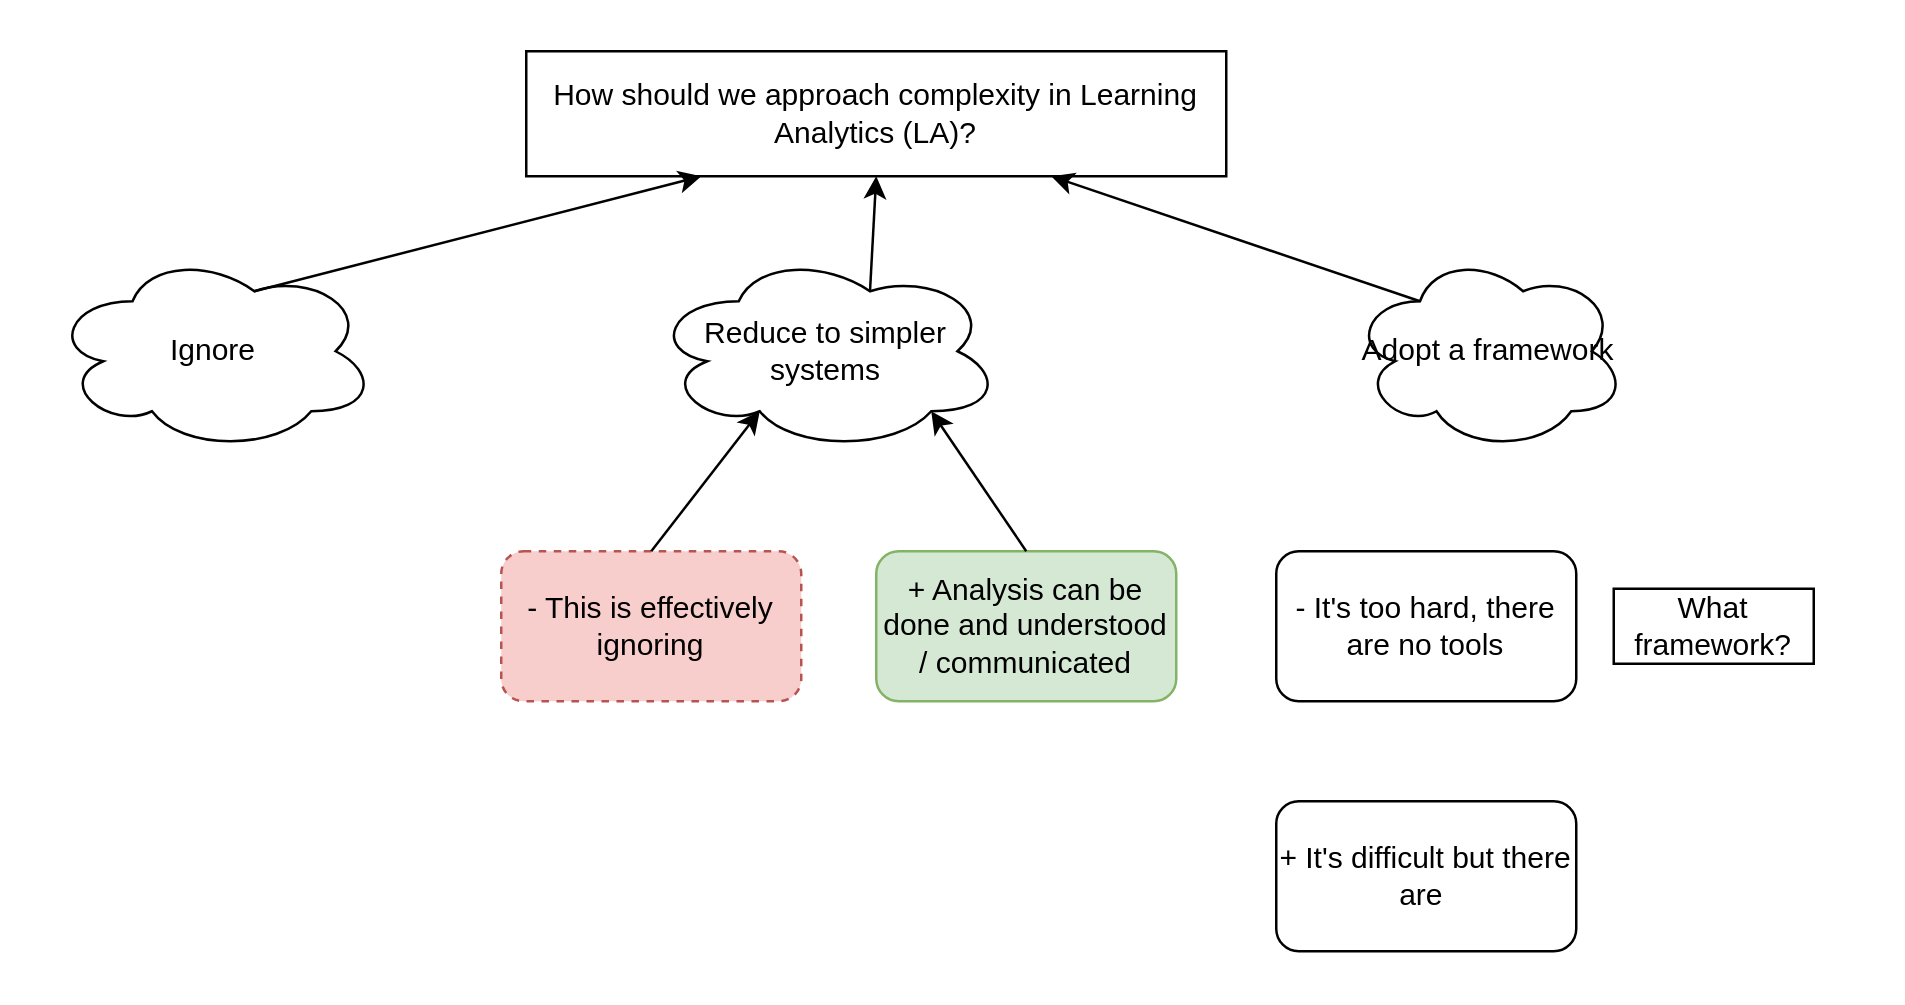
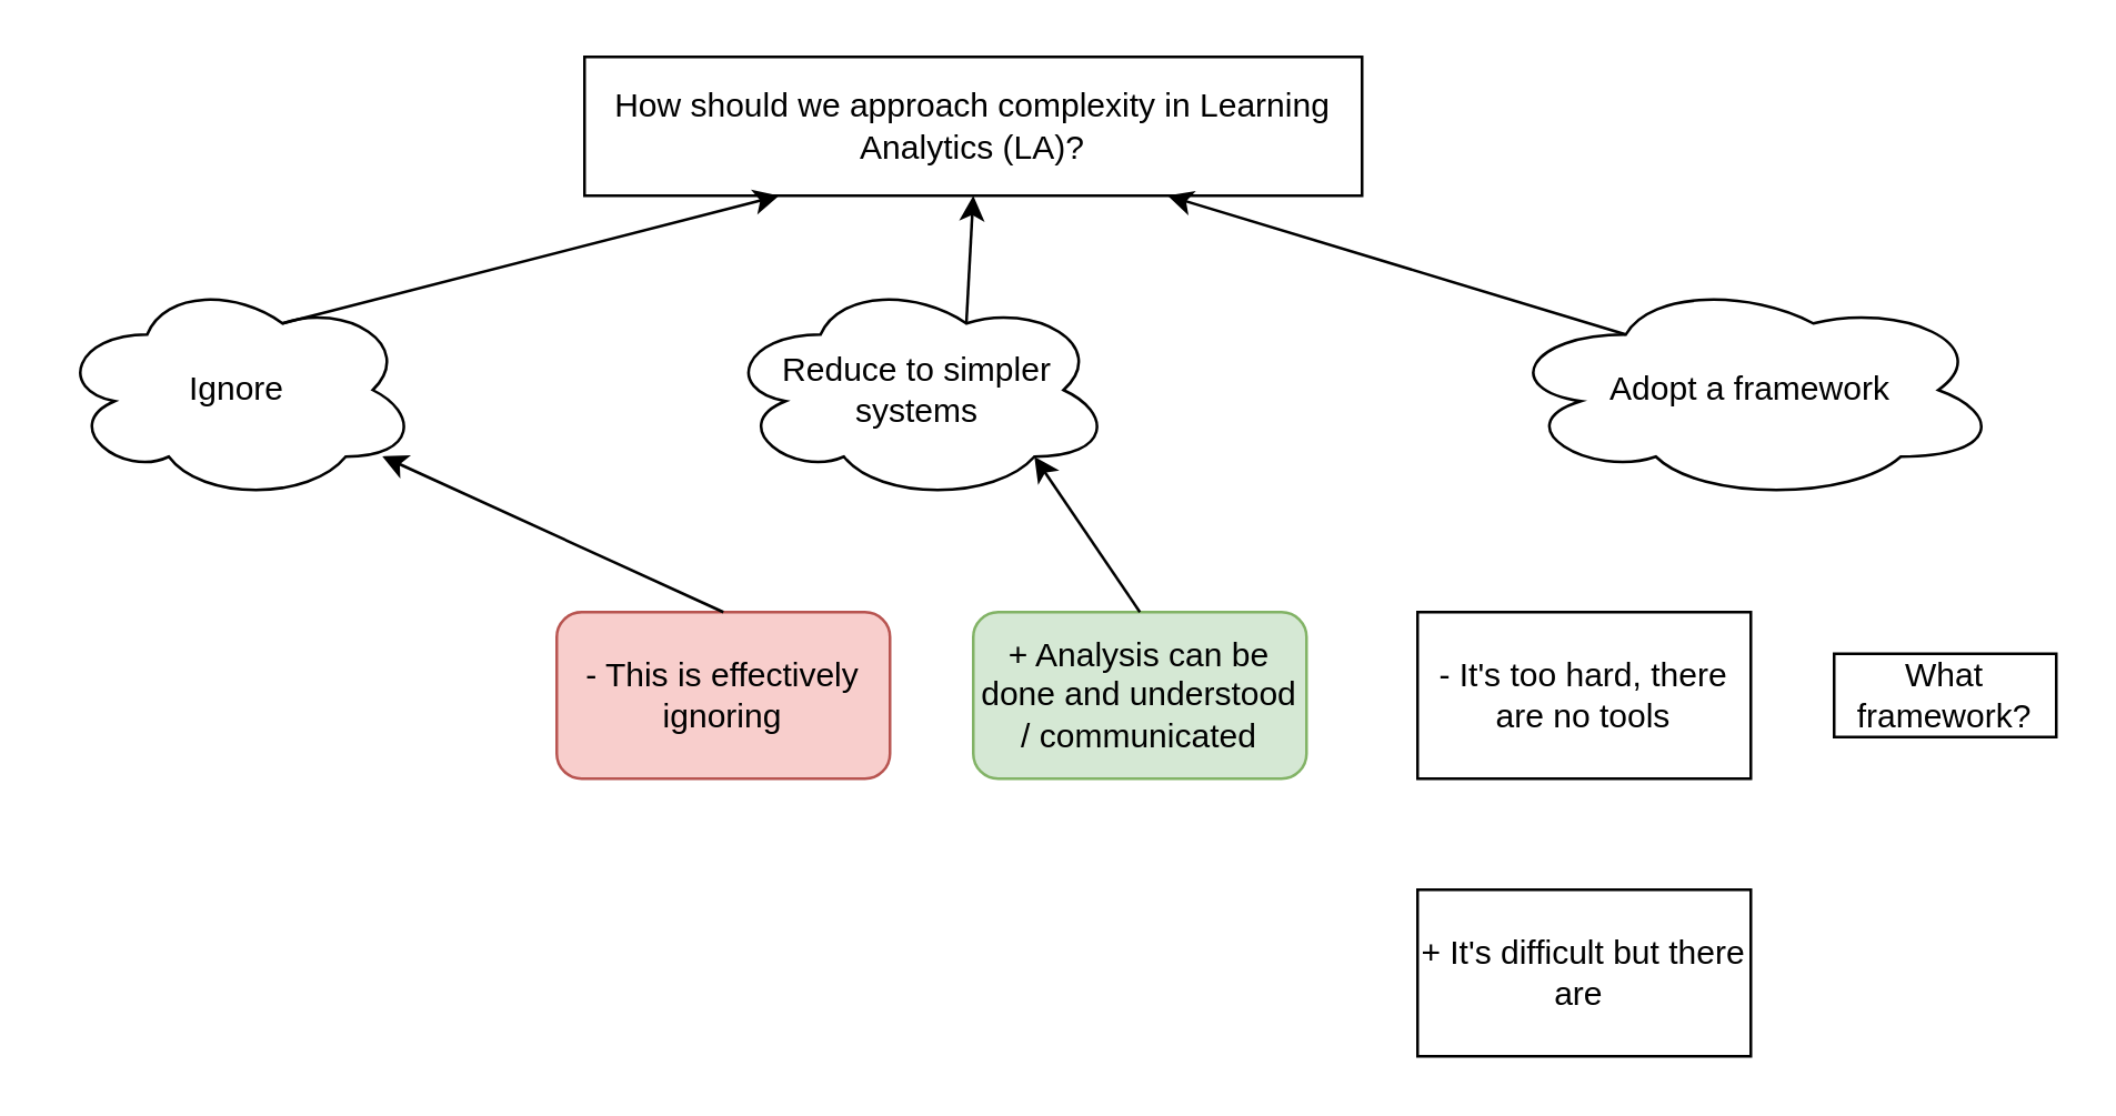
- <mxCell id="4" value="Adopt a framework" style="ellipse;shape=cloud;whiteSpace=wrap;html=1;" vertex="1" parent="1"><mxGeometry x="540" y="100" width="110" height="80" as="geometry" /></mxCell>
+ <mxCell id="4" value="Adopt a framework" style="ellipse;shape=cloud;whiteSpace=wrap;html=1;" vertex="1" parent="1"><mxGeometry x="540" y="100" width="180" height="80" as="geometry" /></mxCell>
- <mxCell id="11" value="" style="endArrow=classic;html=1;exitX=0.5;exitY=0;exitDx=0;exitDy=0;entryX=0.31;entryY=0.8;entryDx=0;entryDy=0;entryPerimeter=0;" edge="1" parent="1" source="9" target="5"><mxGeometry width="50" height="50" relative="1" as="geometry"><mxPoint x="340" y="300" as="sourcePoint" /><mxPoint x="230" y="180" as="targetPoint" /></mxGeometry></mxCell>
+ <mxCell id="11" value="" style="endArrow=classic;html=1;exitX=0.5;exitY=0;exitDx=0;exitDy=0;" edge="1" parent="1" source="9" target="3"><mxGeometry width="50" height="50" relative="1" as="geometry"><mxPoint x="340" y="300" as="sourcePoint" /><mxPoint x="230" y="180" as="targetPoint" /></mxGeometry></mxCell>
- <mxCell id="9" value="- This is effectively ignoring" style="rounded=1;whiteSpace=wrap;html=1;fillColor=#f8cecc;strokeColor=#b85450;dashed=1;" vertex="1" parent="1"><mxGeometry x="200" y="220" width="120" height="60" as="geometry" /></mxCell>
+ <mxCell id="9" value="- This is effectively ignoring" style="rounded=1;whiteSpace=wrap;html=1;fillColor=#f8cecc;strokeColor=#b85450;" vertex="1" parent="1"><mxGeometry x="200" y="220" width="120" height="60" as="geometry" /></mxCell>
- <mxCell id="13" value="- It's too hard, there are no tools" style="rounded=1;whiteSpace=wrap;html=1;" vertex="1" parent="1"><mxGeometry x="510" y="220" width="120" height="60" as="geometry" /></mxCell>
+ <mxCell id="13" value="- It's too hard, there are no tools" style="whiteSpace=wrap;html=1;rounded=0;" vertex="1" parent="1"><mxGeometry x="510" y="220" width="120" height="60" as="geometry" /></mxCell>
- <mxCell id="15" value="What framework?" style="rounded=0;whiteSpace=wrap;html=1;" vertex="1" parent="1"><mxGeometry x="645" y="235" width="80" height="30" as="geometry" /></mxCell>
+ <mxCell id="15" value="What framework?" style="rounded=0;whiteSpace=wrap;html=1;" vertex="1" parent="1"><mxGeometry x="660" y="235" width="80" height="30" as="geometry" /></mxCell>
- <mxCell id="14" value="+ It's difficult but there are&amp;nbsp;" style="rounded=1;whiteSpace=wrap;html=1;" vertex="1" parent="1"><mxGeometry x="510" y="320" width="120" height="60" as="geometry" /></mxCell>
+ <mxCell id="14" value="+ It's difficult but there are&amp;nbsp;" style="whiteSpace=wrap;html=1;rounded=0;" vertex="1" parent="1"><mxGeometry x="510" y="320" width="120" height="60" as="geometry" /></mxCell>
